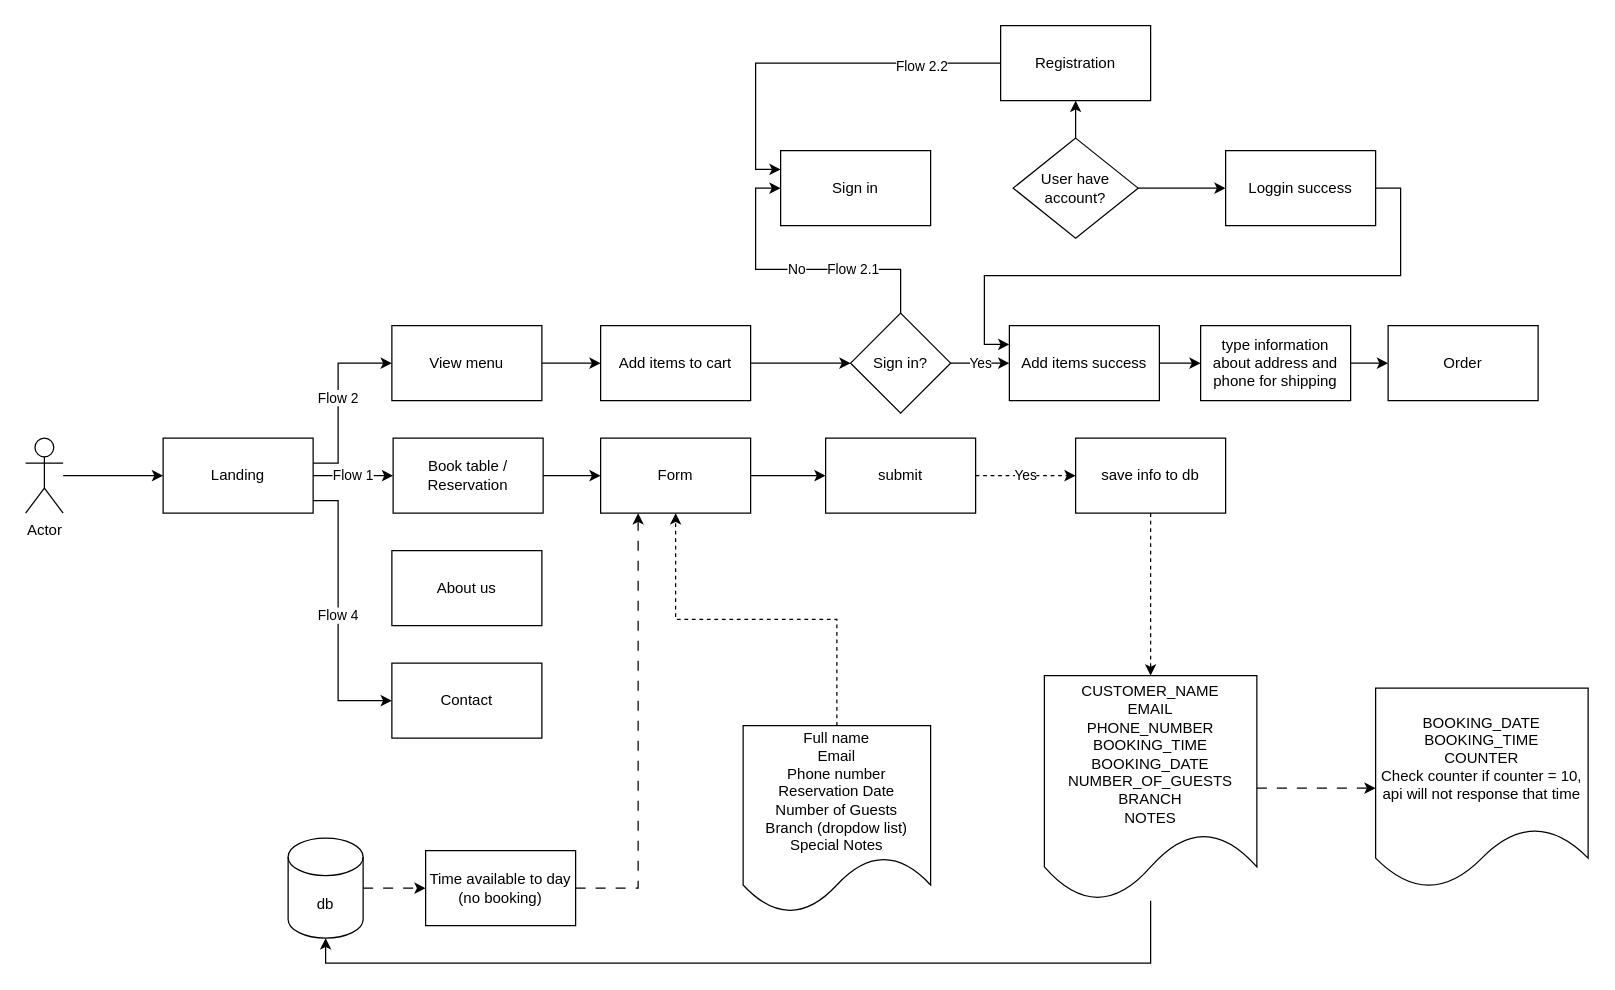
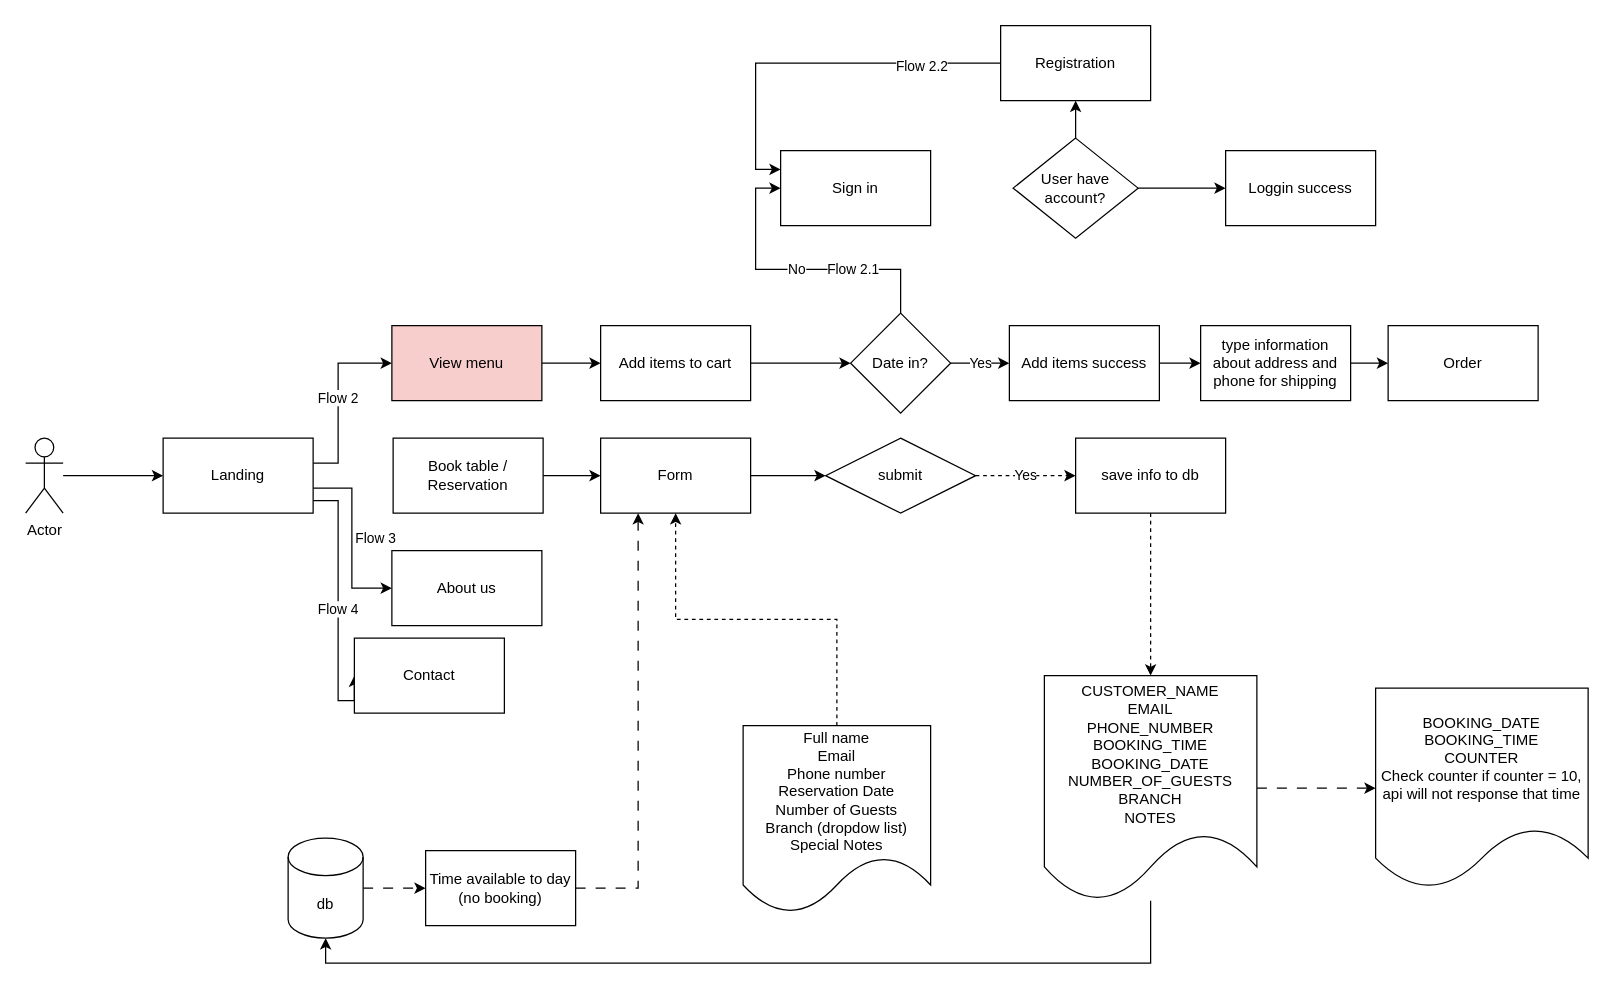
- <mxCell id="21" style="edgeStyle=orthogonalEdgeStyle;rounded=0;orthogonalLoop=1;jettySize=auto;html=1;entryX=0;entryY=0.25;entryDx=0;entryDy=0;" parent="1" source="22" target="35" edge="1"><mxGeometry relative="1" as="geometry"><Array as="points"><mxPoint x="1120" y="150" /><mxPoint x="1120" y="220" /><mxPoint x="787" y="220" /><mxPoint x="787" y="275" /></Array></mxGeometry></mxCell>
- <mxCell id="27" value="View menu" style="rounded=0;whiteSpace=wrap;html=1;" parent="1" vertex="1"><mxGeometry x="313" y="260" width="120" height="60" as="geometry" /></mxCell>
+ <mxCell id="27" value="View menu" style="rounded=0;whiteSpace=wrap;html=1;fillColor=#f8cecc;" parent="1" vertex="1"><mxGeometry x="313" y="260" width="120" height="60" as="geometry" /></mxCell>
- <mxCell id="33" value="Sign in?" style="rhombus;whiteSpace=wrap;html=1;rounded=0;" parent="1" vertex="1"><mxGeometry x="680" y="250" width="80" height="80" as="geometry" /></mxCell>
+ <mxCell id="33" value="Date in?" style="rhombus;whiteSpace=wrap;html=1;rounded=0;" parent="1" vertex="1"><mxGeometry x="680" y="250" width="80" height="80" as="geometry" /></mxCell>
- <mxCell id="4" value="Flow 1" style="edgeStyle=orthogonalEdgeStyle;rounded=0;orthogonalLoop=1;jettySize=auto;html=1;entryX=0;entryY=0.5;entryDx=0;entryDy=0;" parent="1" source="8" target="10" edge="1"><mxGeometry relative="1" as="geometry"><mxPoint x="150" y="380" as="targetPoint" /></mxGeometry></mxCell>
- <mxCell id="13" value="submit" style="whiteSpace=wrap;html=1;rounded=0;" parent="1" vertex="1"><mxGeometry x="660" y="350" width="120" height="60" as="geometry" /></mxCell>
+ <mxCell id="13" value="submit" style="rhombus;whiteSpace=wrap;html=1;" parent="1" vertex="1"><mxGeometry x="660" y="350" width="120" height="60" as="geometry" /></mxCell>
+ <mxCell id="6" value="Flow 3" style="edgeStyle=orthogonalEdgeStyle;rounded=0;orthogonalLoop=1;jettySize=auto;html=1;entryX=0;entryY=0.5;entryDx=0;entryDy=0;" parent="1" source="8" target="39" edge="1"><mxGeometry x="-0.007" y="19" relative="1" as="geometry"><Array as="points"><mxPoint x="281" y="390" /><mxPoint x="281" y="470" /></Array><mxPoint as="offset" /></mxGeometry></mxCell>
- <mxCell id="40" value="Contact" style="rounded=0;whiteSpace=wrap;html=1;" parent="1" vertex="1"><mxGeometry x="313" y="530" width="120" height="60" as="geometry" /></mxCell>
+ <mxCell id="40" value="Contact" style="rounded=0;whiteSpace=wrap;html=1;" parent="1" vertex="1"><mxGeometry x="283" y="510" width="120" height="60" as="geometry" /></mxCell>
